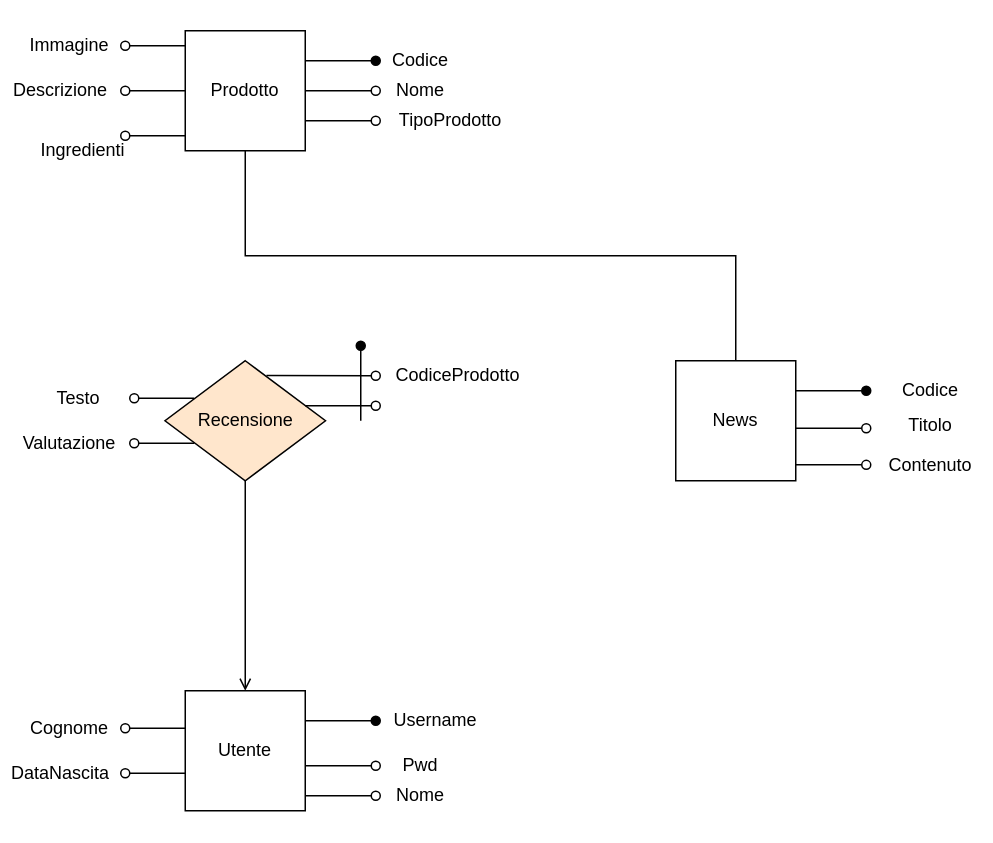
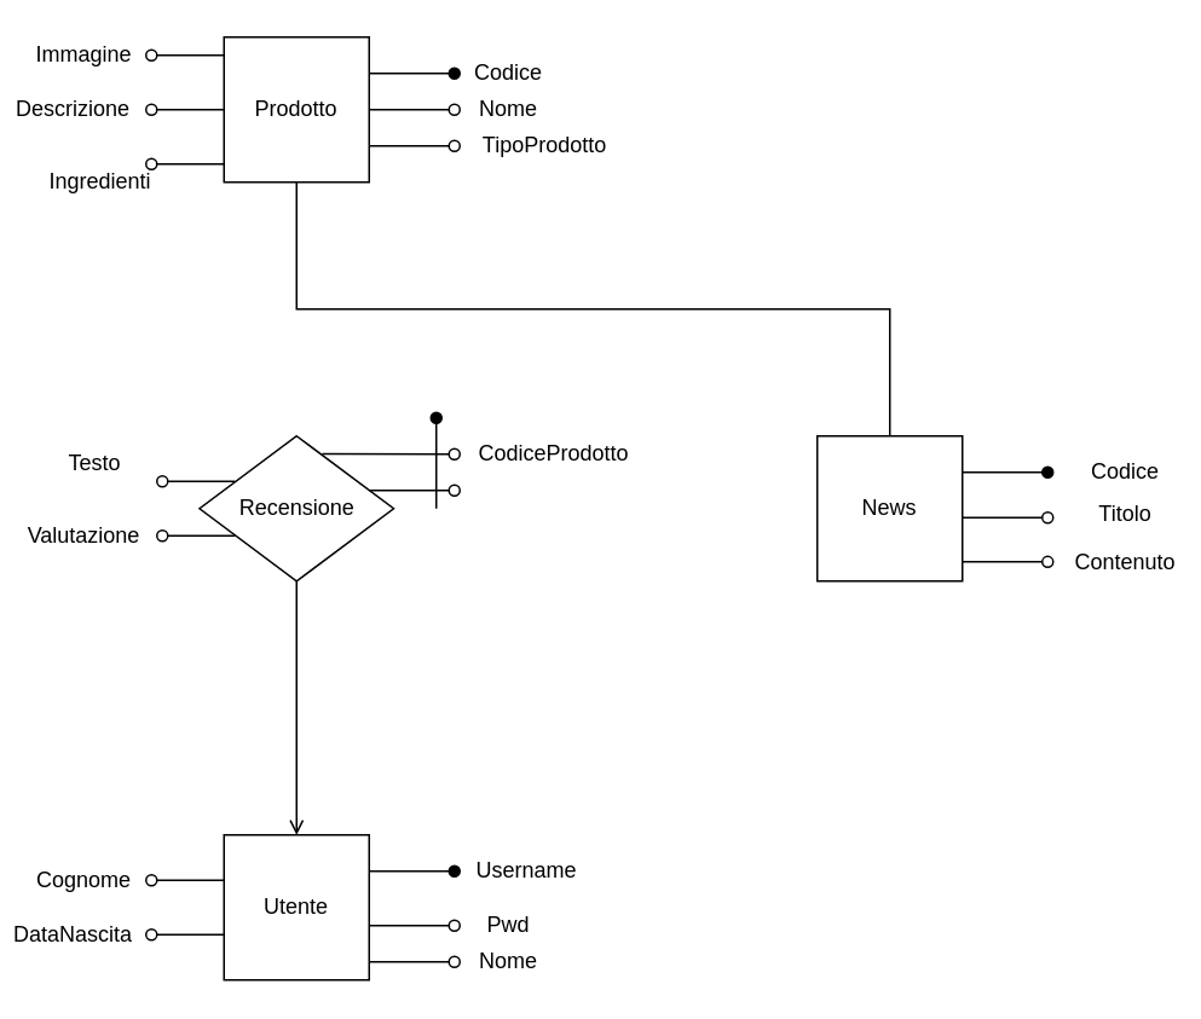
- <mxCell id="34" value="Testo" style="text;html=1;strokeColor=none;fillColor=none;align=center;verticalAlign=middle;whiteSpace=wrap;rounded=0;" parent="1" vertex="1"><mxGeometry x="32" y="255" width="40" height="20" as="geometry" /></mxCell>
+ <mxCell id="34" value="Testo" style="text;html=1;strokeColor=none;fillColor=none;align=center;verticalAlign=middle;whiteSpace=wrap;rounded=0;" parent="1" vertex="1"><mxGeometry x="32" y="245" width="40" height="20" as="geometry" /></mxCell>
- <mxCell id="6" value="&lt;div&gt;Recensione&lt;/div&gt;" style="rhombus;whiteSpace=wrap;html=1;fillColor=#ffe6cc;" parent="1" vertex="1"><mxGeometry x="109.5" y="240" width="107" height="80" as="geometry" /></mxCell>
+ <mxCell id="6" value="&lt;div&gt;Recensione&lt;/div&gt;" style="rhombus;whiteSpace=wrap;html=1;" parent="1" vertex="1"><mxGeometry x="109.5" y="240" width="107" height="80" as="geometry" /></mxCell>
